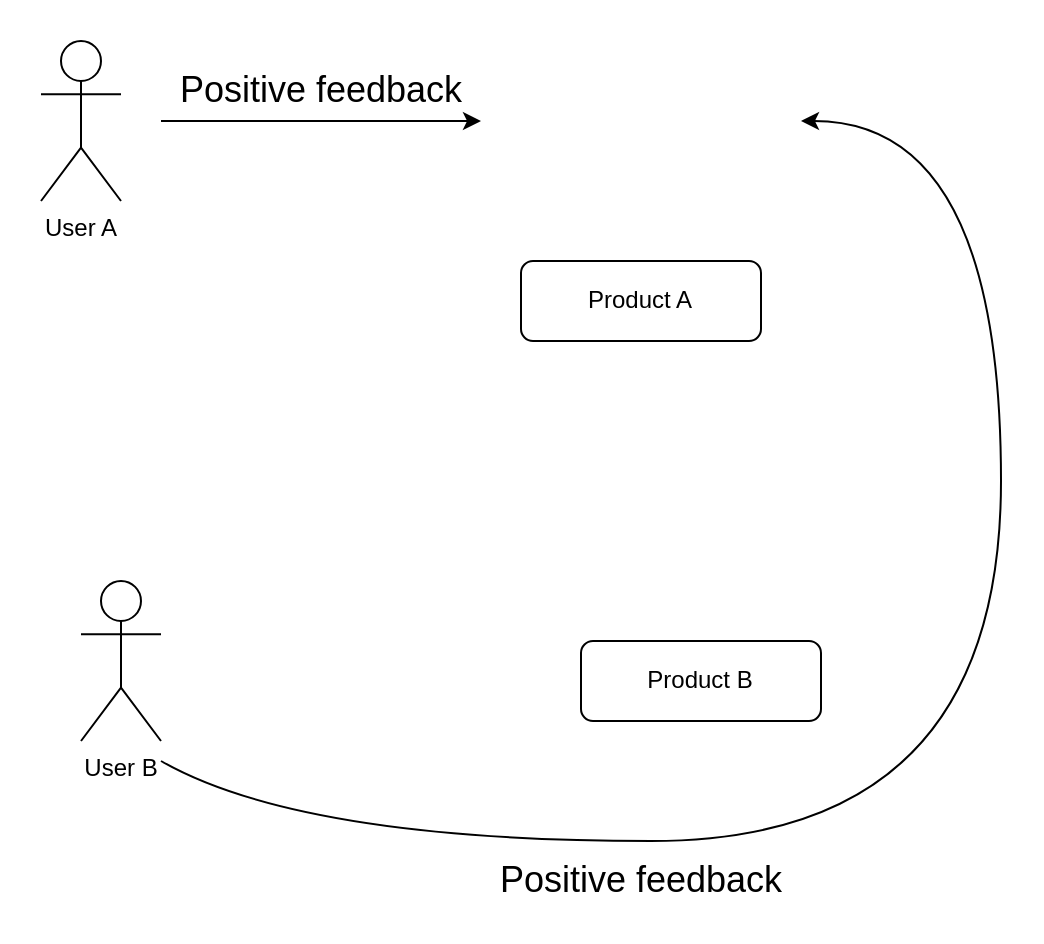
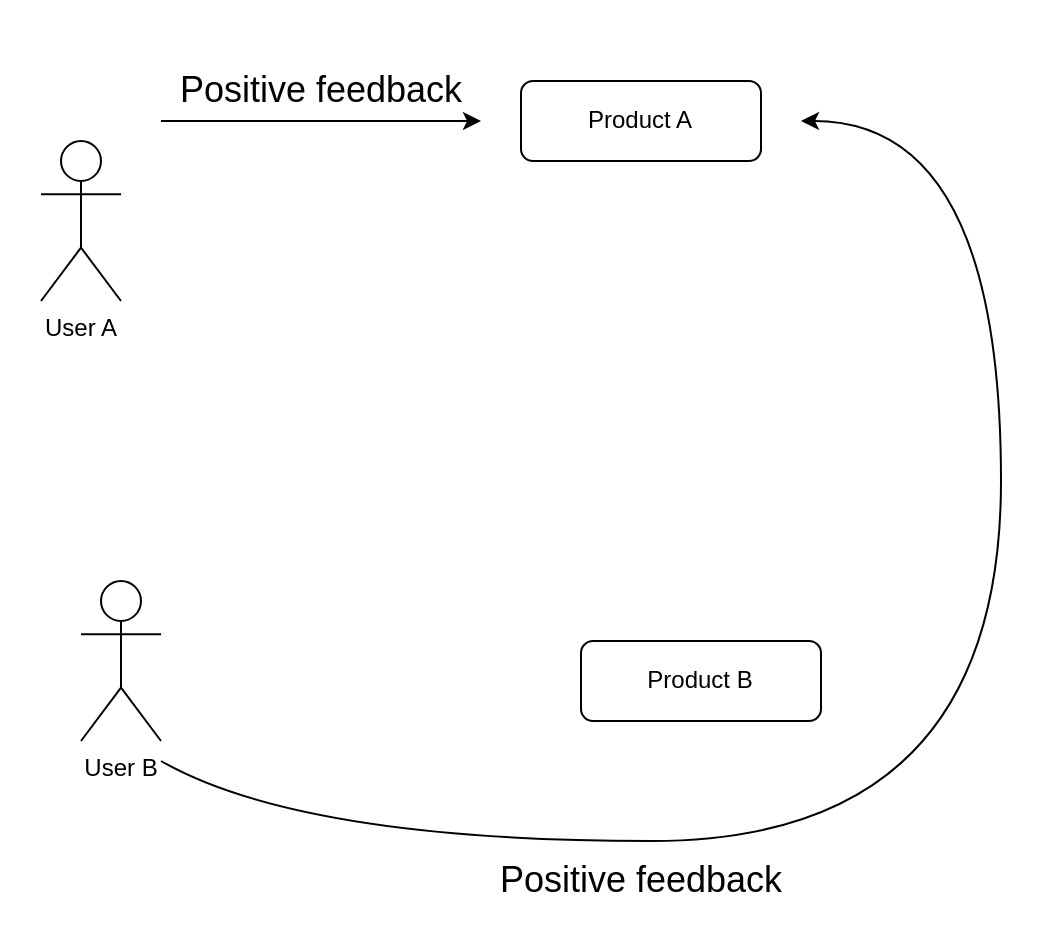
- <mxCell id="2" value="User A" style="shape=umlActor;verticalLabelPosition=bottom;verticalAlign=top;html=1;outlineConnect=0;" parent="1" vertex="1"><mxGeometry x="20" y="20" width="40" height="80" as="geometry" /></mxCell>
+ <mxCell id="2" value="User A" style="shape=umlActor;verticalLabelPosition=bottom;verticalAlign=top;html=1;outlineConnect=0;" parent="1" vertex="1"><mxGeometry x="20" y="70" width="40" height="80" as="geometry" /></mxCell>
- <mxCell id="3" value="Product A" style="rounded=1;whiteSpace=wrap;html=1;fontSize=12;glass=0;strokeWidth=1;shadow=0;" parent="1" vertex="1"><mxGeometry x="260" y="130" width="120" height="40" as="geometry" /></mxCell>
+ <mxCell id="3" value="Product A" style="rounded=1;whiteSpace=wrap;html=1;fontSize=12;glass=0;strokeWidth=1;shadow=0;" parent="1" vertex="1"><mxGeometry x="260" y="40" width="120" height="40" as="geometry" /></mxCell>
